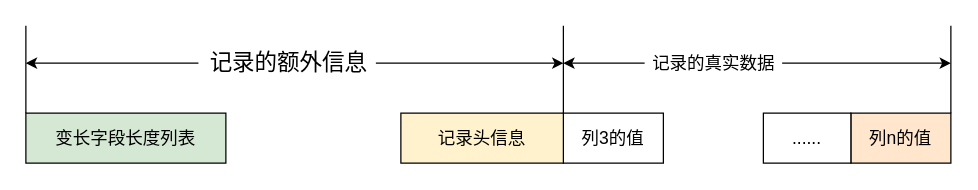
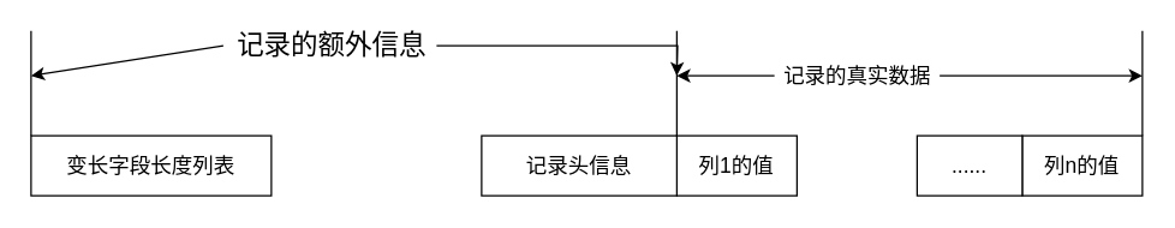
- <mxCell id="11" value="&lt;font style=&quot;font-size: 18px&quot;&gt;记录的额外信息&lt;/font&gt;" style="text;html=1;align=center;verticalAlign=middle;resizable=0;points=[];autosize=1;strokeColor=none;fillColor=none;fontSize=14;" vertex="1" parent="1"><mxGeometry x="160" y="40" width="140" height="20" as="geometry" /></mxCell>
+ <mxCell id="11" value="&lt;font style=&quot;font-size: 18px&quot;&gt;记录的额外信息&lt;/font&gt;" style="text;html=1;align=center;verticalAlign=middle;resizable=0;points=[];autosize=1;strokeColor=none;fillColor=none;fontSize=14;" vertex="1" parent="1"><mxGeometry x="150" y="20" width="140" height="20" as="geometry" /></mxCell>
- <mxCell id="2" value="&lt;font style=&quot;font-size: 14px&quot;&gt;变长字段长度列表&lt;/font&gt;" style="rounded=0;whiteSpace=wrap;html=1;fillColor=#d5e8d4;" vertex="1" parent="1"><mxGeometry x="20" y="90" width="160" height="40" as="geometry" /></mxCell>
+ <mxCell id="2" value="&lt;font style=&quot;font-size: 14px&quot;&gt;变长字段长度列表&lt;/font&gt;" style="rounded=0;whiteSpace=wrap;html=1;" vertex="1" parent="1"><mxGeometry x="20" y="90" width="160" height="40" as="geometry" /></mxCell>
- <mxCell id="4" value="&lt;font style=&quot;font-size: 14px&quot;&gt;记录头信息&lt;/font&gt;" style="rounded=0;whiteSpace=wrap;html=1;fillColor=#fff2cc;" vertex="1" parent="1"><mxGeometry x="320" y="90" width="130" height="40" as="geometry" /></mxCell>
+ <mxCell id="4" value="&lt;font style=&quot;font-size: 14px&quot;&gt;记录头信息&lt;/font&gt;" style="rounded=0;whiteSpace=wrap;html=1;" vertex="1" parent="1"><mxGeometry x="320" y="90" width="130" height="40" as="geometry" /></mxCell>
- <mxCell id="3" value="&lt;font style=&quot;font-size: 14px&quot;&gt;列3的值&lt;/font&gt;" style="rounded=0;whiteSpace=wrap;html=1;" vertex="1" parent="1"><mxGeometry x="450" y="90" width="80" height="40" as="geometry" /></mxCell>
+ <mxCell id="3" value="&lt;font style=&quot;font-size: 14px&quot;&gt;列1的值&lt;/font&gt;" style="rounded=0;whiteSpace=wrap;html=1;" vertex="1" parent="1"><mxGeometry x="450" y="90" width="80" height="40" as="geometry" /></mxCell>
- <mxCell id="5" value="&lt;font style=&quot;font-size: 14px&quot;&gt;列n的值&lt;/font&gt;" style="rounded=0;whiteSpace=wrap;html=1;fillColor=#ffe6cc;" vertex="1" parent="1"><mxGeometry x="680" y="90" width="80" height="40" as="geometry" /></mxCell>
+ <mxCell id="5" value="&lt;font style=&quot;font-size: 14px&quot;&gt;列n的值&lt;/font&gt;" style="rounded=0;whiteSpace=wrap;html=1;" vertex="1" parent="1"><mxGeometry x="680" y="90" width="80" height="40" as="geometry" /></mxCell>
